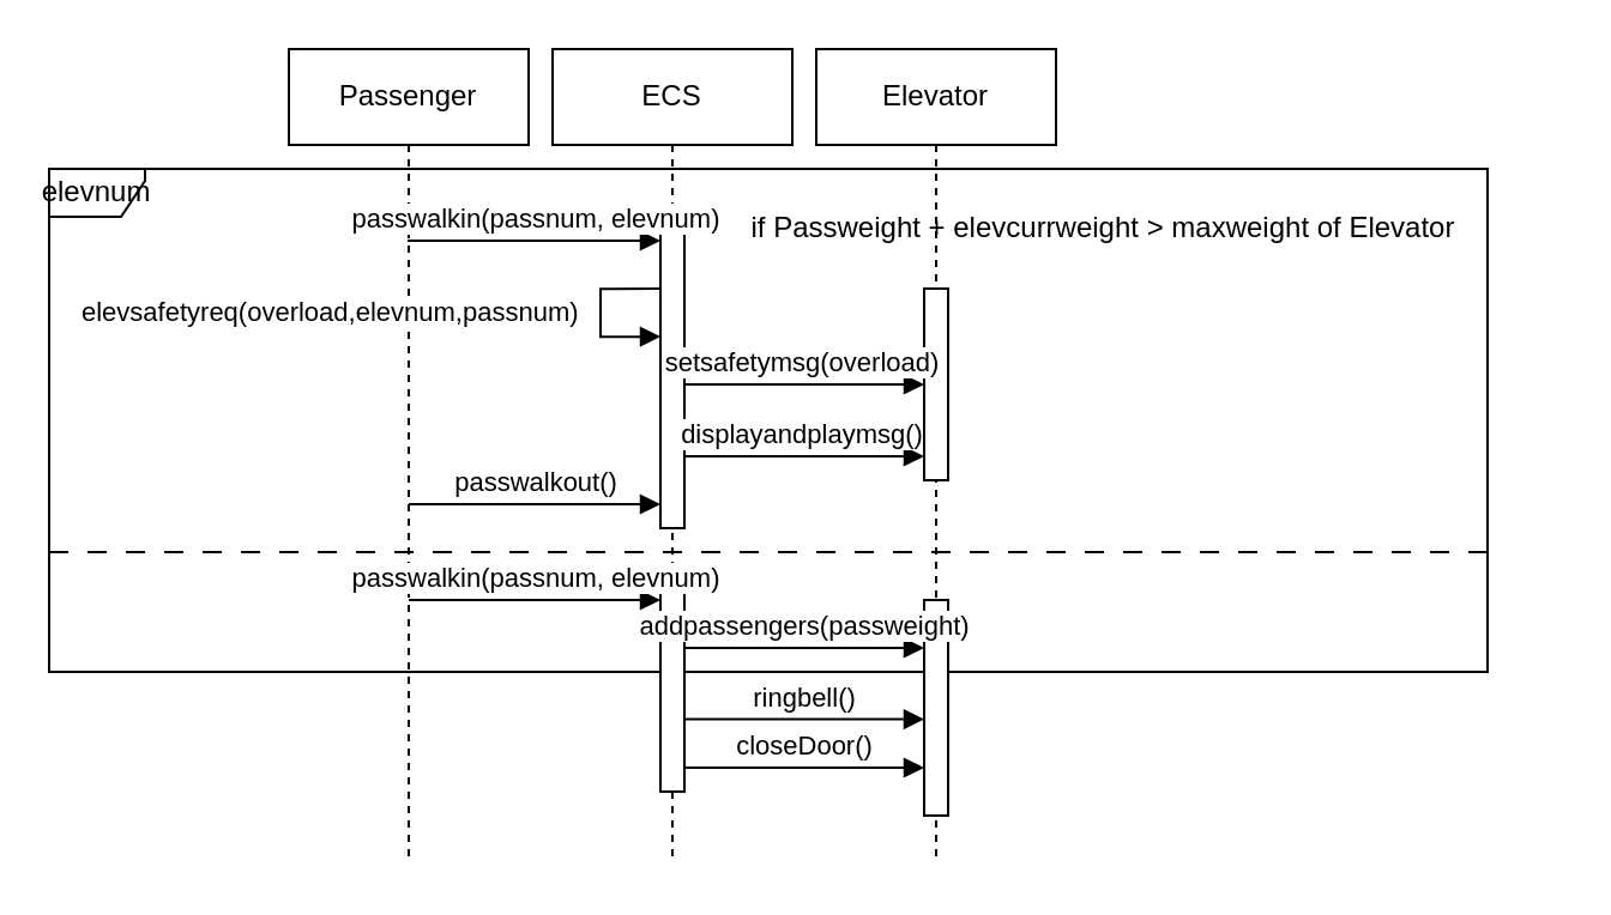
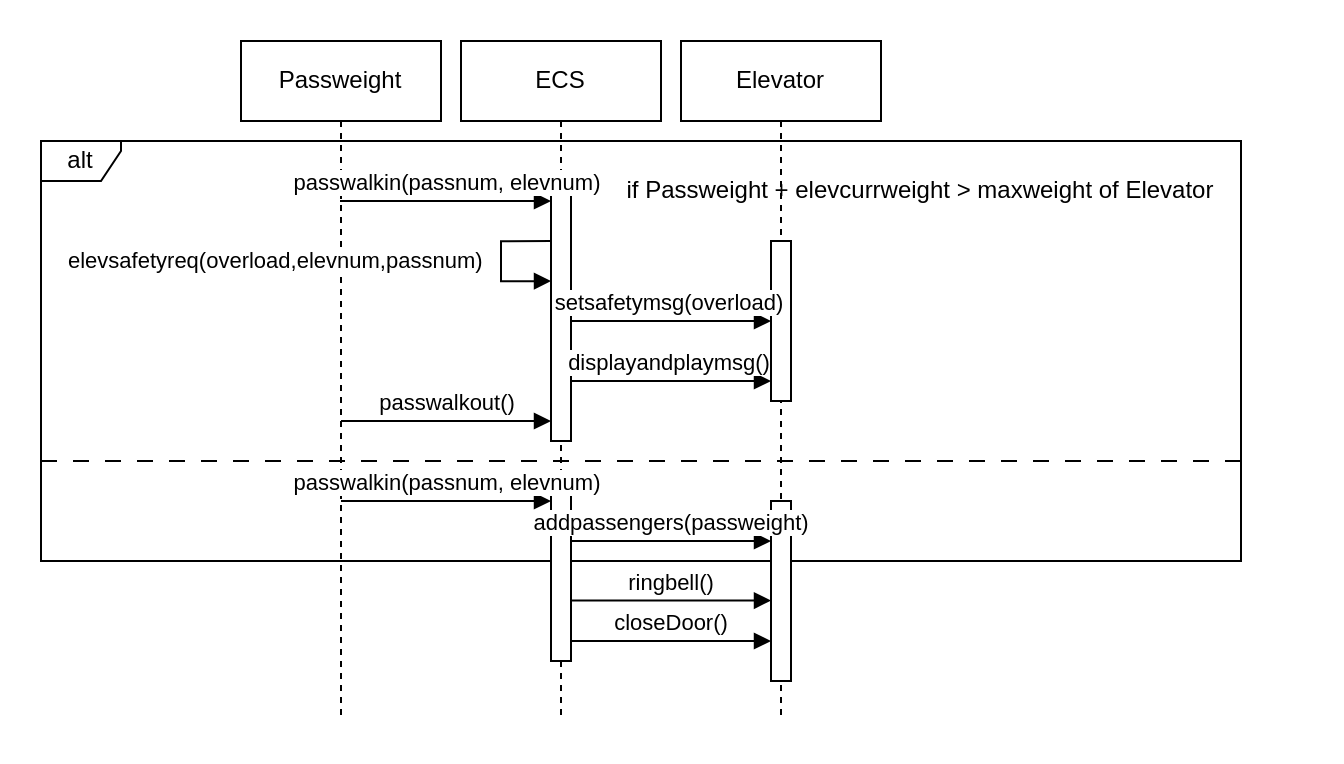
- <mxCell id="5" value="Passenger" style="shape=umlLifeline;perimeter=lifelinePerimeter;whiteSpace=wrap;html=1;container=0;dropTarget=0;collapsible=0;recursiveResize=0;outlineConnect=0;portConstraint=eastwest;newEdgeStyle={&quot;edgeStyle&quot;:&quot;elbowEdgeStyle&quot;,&quot;elbow&quot;:&quot;vertical&quot;,&quot;curved&quot;:0,&quot;rounded&quot;:0};" parent="1" vertex="1"><mxGeometry x="120" y="20" width="100" height="340" as="geometry" /></mxCell>
+ <mxCell id="5" value="Passweight" style="shape=umlLifeline;perimeter=lifelinePerimeter;whiteSpace=wrap;html=1;container=0;dropTarget=0;collapsible=0;recursiveResize=0;outlineConnect=0;portConstraint=eastwest;newEdgeStyle={&quot;edgeStyle&quot;:&quot;elbowEdgeStyle&quot;,&quot;elbow&quot;:&quot;vertical&quot;,&quot;curved&quot;:0,&quot;rounded&quot;:0};" parent="1" vertex="1"><mxGeometry x="120" y="20" width="100" height="340" as="geometry" /></mxCell>
- <mxCell id="4" value="elevnum" style="shape=umlFrame;whiteSpace=wrap;html=1;width=40;height=20;" parent="1" vertex="1"><mxGeometry x="20" y="70" width="600" height="210" as="geometry" /></mxCell>
+ <mxCell id="4" value="alt" style="shape=umlFrame;whiteSpace=wrap;html=1;width=40;height=20;" parent="1" vertex="1"><mxGeometry x="20" y="70" width="600" height="210" as="geometry" /></mxCell>
